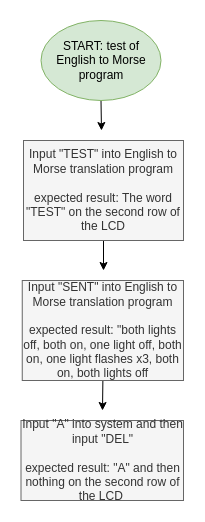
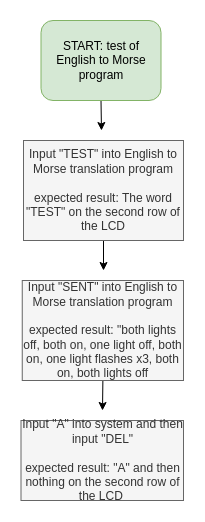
- <mxCell id="3" value="START: test of English to Morse program" style="ellipse;whiteSpace=wrap;html=1;fillColor=#d5e8d4;strokeColor=#82b366;" vertex="1" parent="1"><mxGeometry x="40.5" y="20" width="120" height="80" as="geometry" /></mxCell>
+ <mxCell id="3" value="START: test of English to Morse program" style="whiteSpace=wrap;html=1;fillColor=#d5e8d4;strokeColor=#82b366;rounded=1;" vertex="1" parent="1"><mxGeometry x="40.5" y="20" width="120" height="80" as="geometry" /></mxCell>
